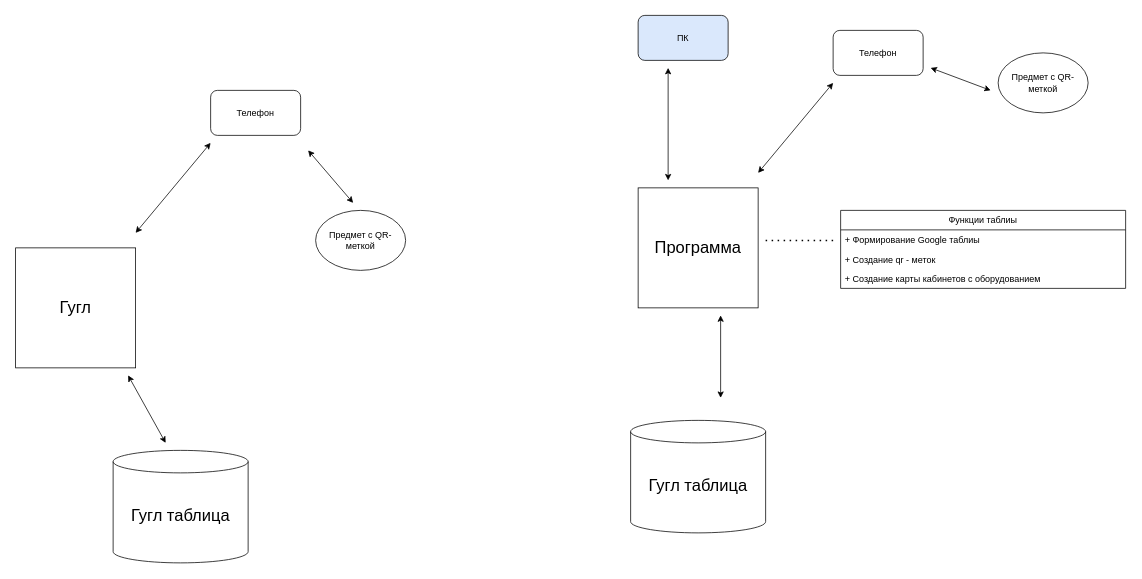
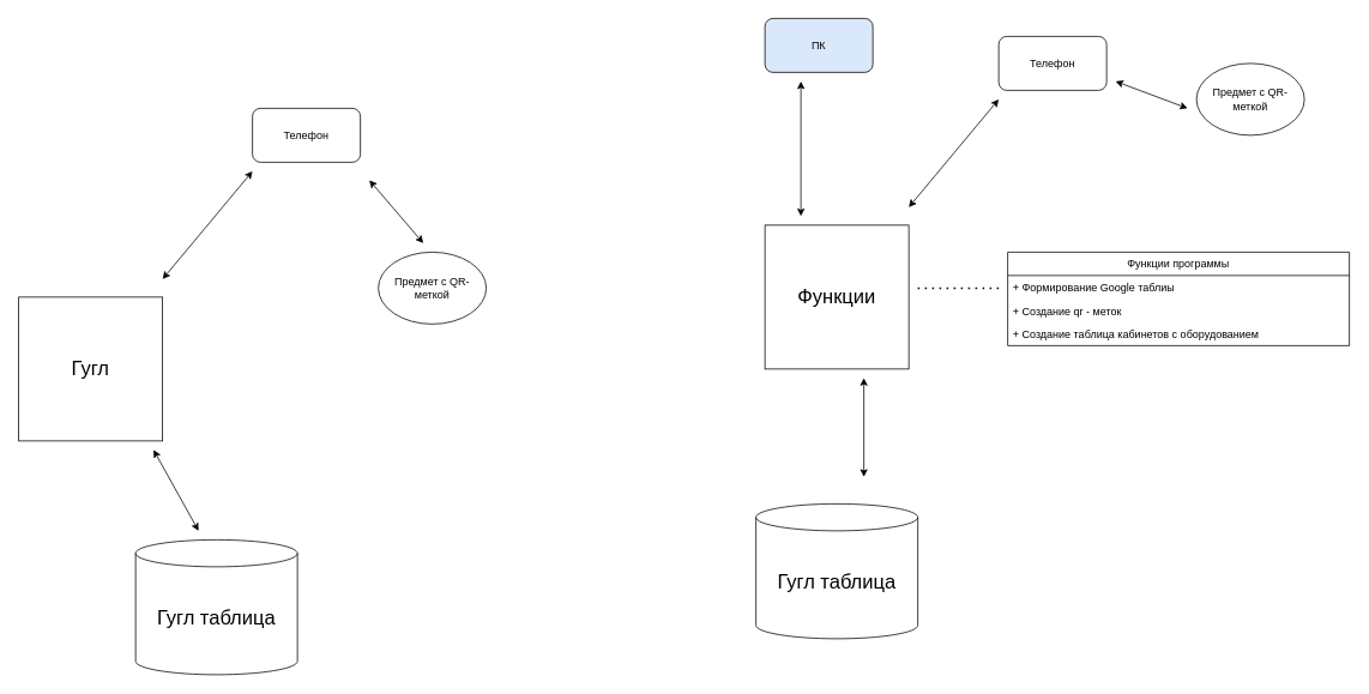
- <mxCell id="19" value="Функции таблиы" style="swimlane;fontStyle=0;childLayout=stackLayout;horizontal=1;startSize=26;fillColor=none;horizontalStack=0;resizeParent=1;resizeParentMax=0;resizeLast=0;collapsible=1;marginBottom=0;whiteSpace=wrap;html=1;" vertex="1" parent="1"><mxGeometry x="1120" y="280" width="380" height="104" as="geometry" /></mxCell>
+ <mxCell id="19" value="Функции программы" style="swimlane;fontStyle=0;childLayout=stackLayout;horizontal=1;startSize=26;fillColor=none;horizontalStack=0;resizeParent=1;resizeParentMax=0;resizeLast=0;collapsible=1;marginBottom=0;whiteSpace=wrap;html=1;" vertex="1" parent="1"><mxGeometry x="1120" y="280" width="380" height="104" as="geometry" /></mxCell>
- <mxCell id="9" value="&lt;span style=&quot;font-size: 22px;&quot;&gt;Программа&lt;/span&gt;" style="whiteSpace=wrap;html=1;aspect=fixed;" vertex="1" parent="1"><mxGeometry x="850" y="250" width="160" height="160" as="geometry" /></mxCell>
+ <mxCell id="9" value="&lt;span style=&quot;font-size: 22px;&quot;&gt;Функции&lt;/span&gt;" style="whiteSpace=wrap;html=1;aspect=fixed;" vertex="1" parent="1"><mxGeometry x="850" y="250" width="160" height="160" as="geometry" /></mxCell>
- <mxCell id="22" value="+ Создание карты кабинетов с оборудованием" style="text;strokeColor=none;fillColor=none;align=left;verticalAlign=top;spacingLeft=4;spacingRight=4;overflow=hidden;rotatable=0;points=[[0,0.5],[1,0.5]];portConstraint=eastwest;whiteSpace=wrap;html=1;" vertex="1" parent="19"><mxGeometry y="78" width="380" height="26" as="geometry" /></mxCell>
+ <mxCell id="22" value="+ Создание таблица кабинетов с оборудованием" style="text;strokeColor=none;fillColor=none;align=left;verticalAlign=top;spacingLeft=4;spacingRight=4;overflow=hidden;rotatable=0;points=[[0,0.5],[1,0.5]];portConstraint=eastwest;whiteSpace=wrap;html=1;" vertex="1" parent="19"><mxGeometry y="78" width="380" height="26" as="geometry" /></mxCell>
